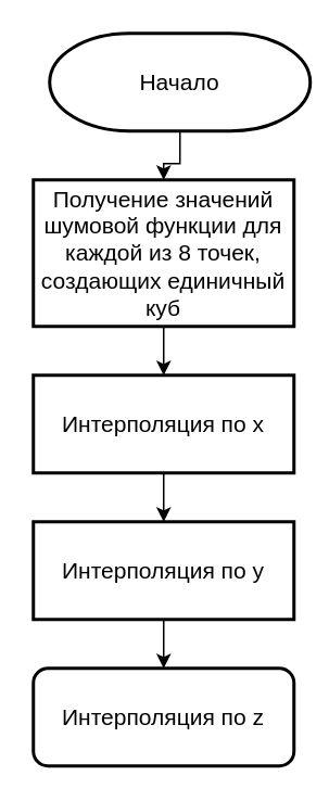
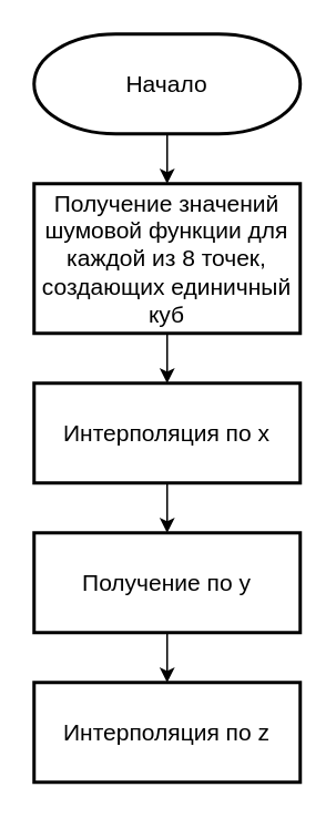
- <mxCell id="3" value="&lt;font style=&quot;font-size: 14px;&quot;&gt;Начало&lt;/font&gt;" style="strokeWidth=2;html=1;shape=mxgraph.flowchart.terminator;whiteSpace=wrap;" vertex="1" parent="1"><mxGeometry x="30" y="20" width="160" height="60" as="geometry" /></mxCell>
+ <mxCell id="3" value="&lt;font style=&quot;font-size: 14px;&quot;&gt;Начало&lt;/font&gt;" style="strokeWidth=2;html=1;shape=mxgraph.flowchart.terminator;whiteSpace=wrap;" vertex="1" parent="1"><mxGeometry x="20" y="20" width="160" height="60" as="geometry" /></mxCell>
- <mxCell id="9" value="&lt;font style=&quot;font-size: 14px;&quot;&gt;Интерполяция по y&lt;/font&gt;" style="whiteSpace=wrap;html=1;strokeWidth=2;" vertex="1" parent="1"><mxGeometry x="20" y="320" width="160" height="60" as="geometry" /></mxCell>
+ <mxCell id="9" value="&lt;font style=&quot;font-size: 14px;&quot;&gt;Получение по y&lt;/font&gt;" style="whiteSpace=wrap;html=1;strokeWidth=2;" vertex="1" parent="1"><mxGeometry x="20" y="320" width="160" height="60" as="geometry" /></mxCell>
- <mxCell id="10" value="&lt;font style=&quot;font-size: 14px;&quot;&gt;Интерполяция по z&lt;/font&gt;" style="whiteSpace=wrap;html=1;strokeWidth=2;rounded=1;" vertex="1" parent="1"><mxGeometry x="20" y="410" width="160" height="60" as="geometry" /></mxCell>
+ <mxCell id="10" value="&lt;font style=&quot;font-size: 14px;&quot;&gt;Интерполяция по z&lt;/font&gt;" style="whiteSpace=wrap;html=1;strokeWidth=2;" vertex="1" parent="1"><mxGeometry x="20" y="410" width="160" height="60" as="geometry" /></mxCell>
